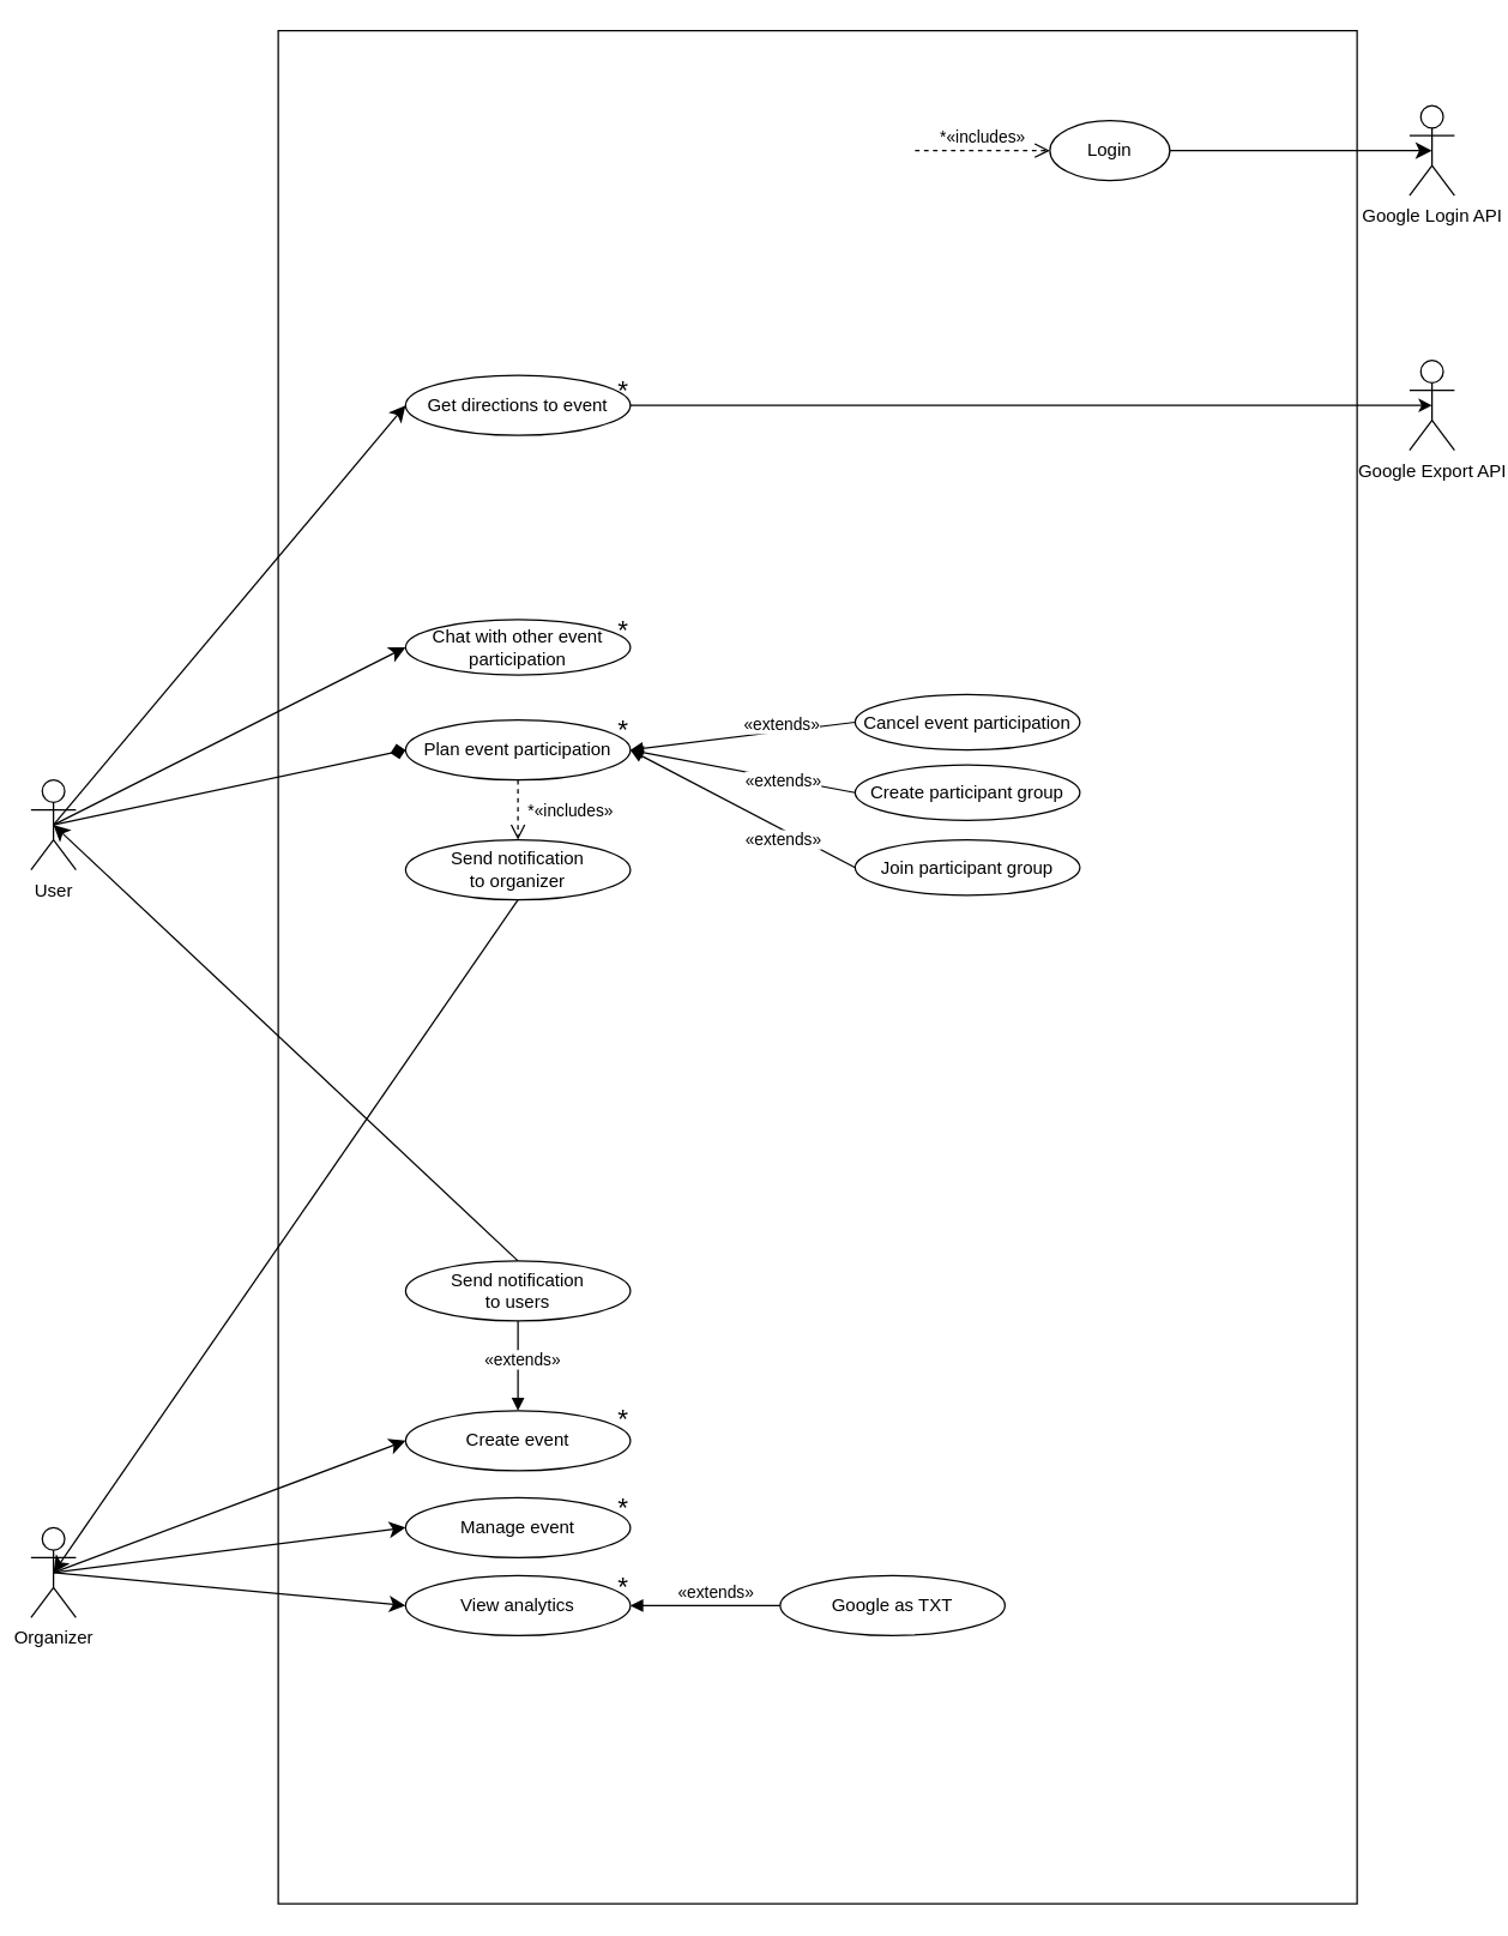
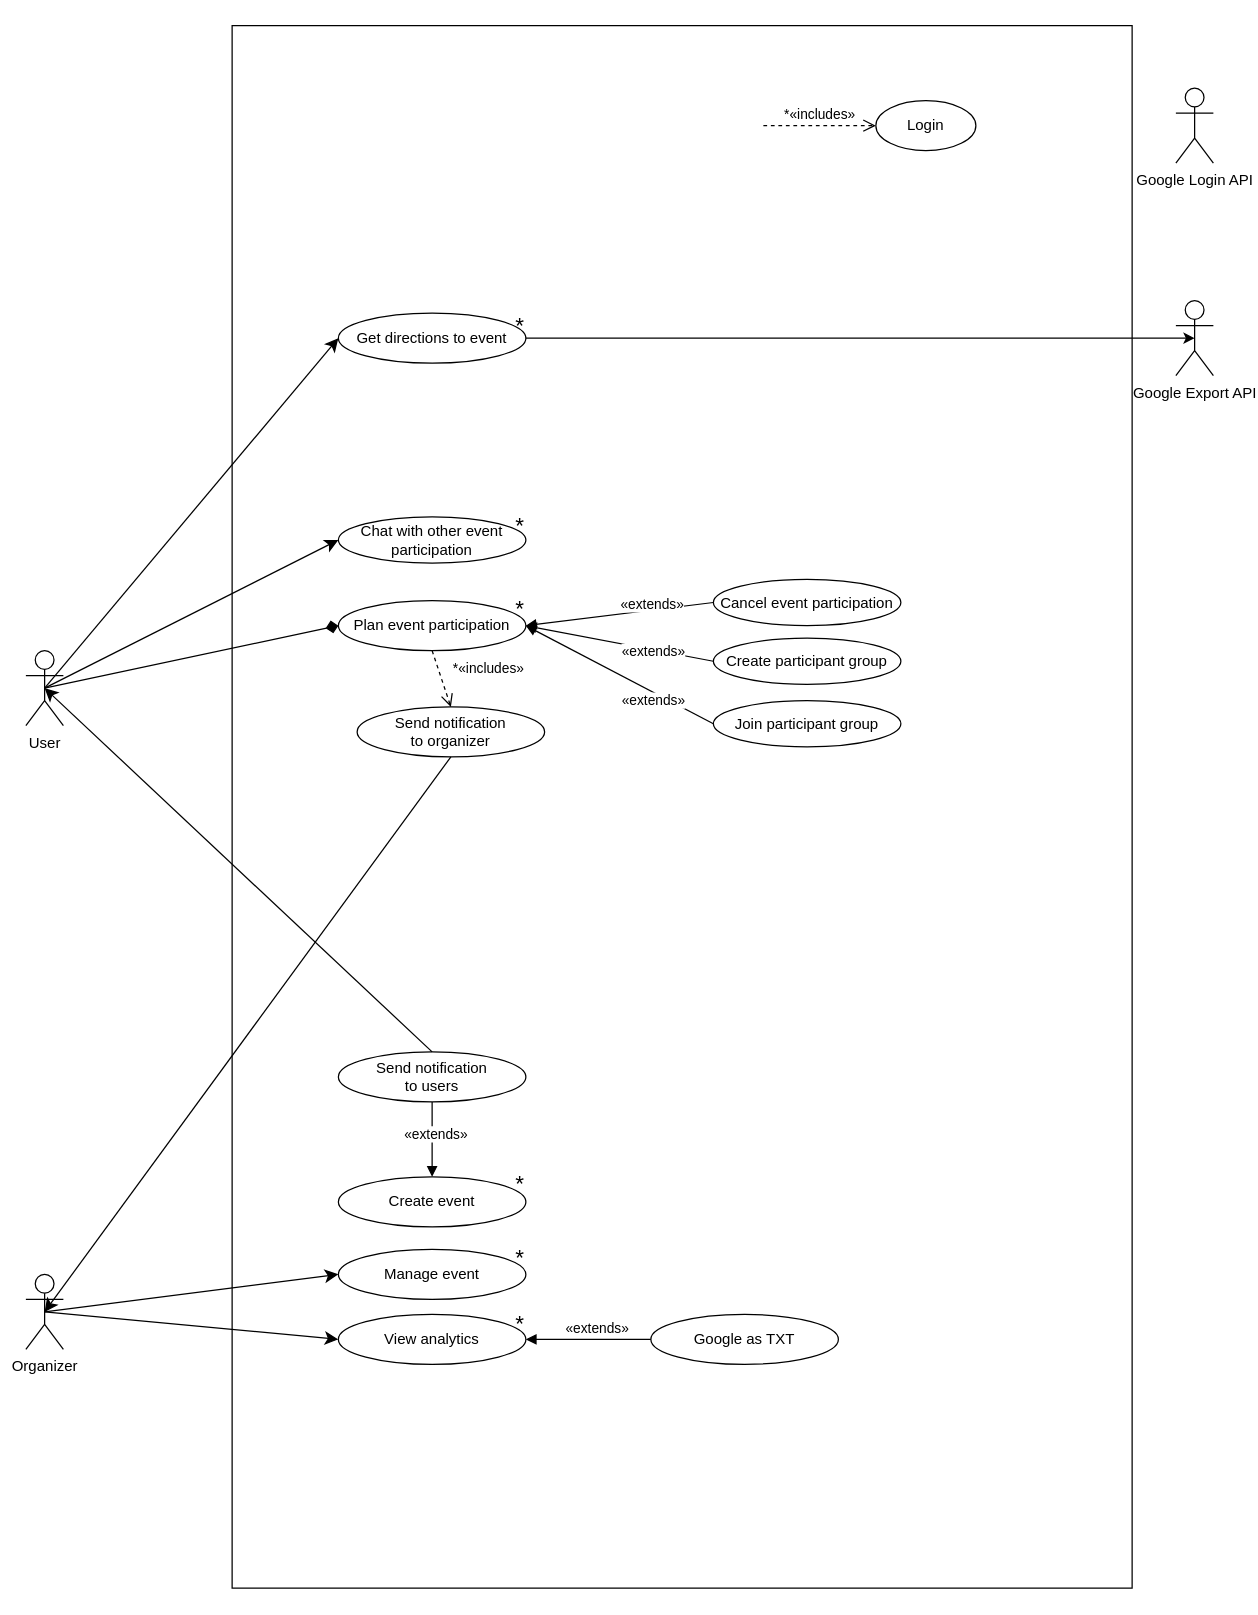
- <mxCell id="32" style="edgeStyle=none;curved=1;rounded=0;orthogonalLoop=1;jettySize=auto;html=1;fontSize=12;startSize=8;endSize=8;exitX=1;exitY=0.5;exitDx=0;exitDy=0;entryX=0.5;entryY=0.5;entryDx=0;entryDy=0;entryPerimeter=0;" parent="1" source="31" target="33" edge="1"><mxGeometry relative="1" as="geometry"><mxPoint x="835" y="126" as="sourcePoint" /><mxPoint x="890" y="136" as="targetPoint" /></mxGeometry></mxCell>
- <mxCell id="38" value="Send notification&lt;br&gt;to organizer" style="ellipse;whiteSpace=wrap;html=1;" parent="1" vertex="1"><mxGeometry x="270" y="560" width="150" height="40" as="geometry" /></mxCell>
+ <mxCell id="38" value="Send notification&lt;br&gt;to organizer" style="ellipse;whiteSpace=wrap;html=1;" parent="1" vertex="1"><mxGeometry x="285" y="565" width="150" height="40" as="geometry" /></mxCell>
- <mxCell id="3" style="edgeStyle=none;curved=1;rounded=0;orthogonalLoop=1;jettySize=auto;html=1;exitX=0.5;exitY=0.5;exitDx=0;exitDy=0;exitPerimeter=0;entryX=0;entryY=0.5;entryDx=0;entryDy=0;fontSize=12;startSize=8;endSize=8;" parent="1" source="5" target="12" edge="1"><mxGeometry relative="1" as="geometry" /></mxCell>
